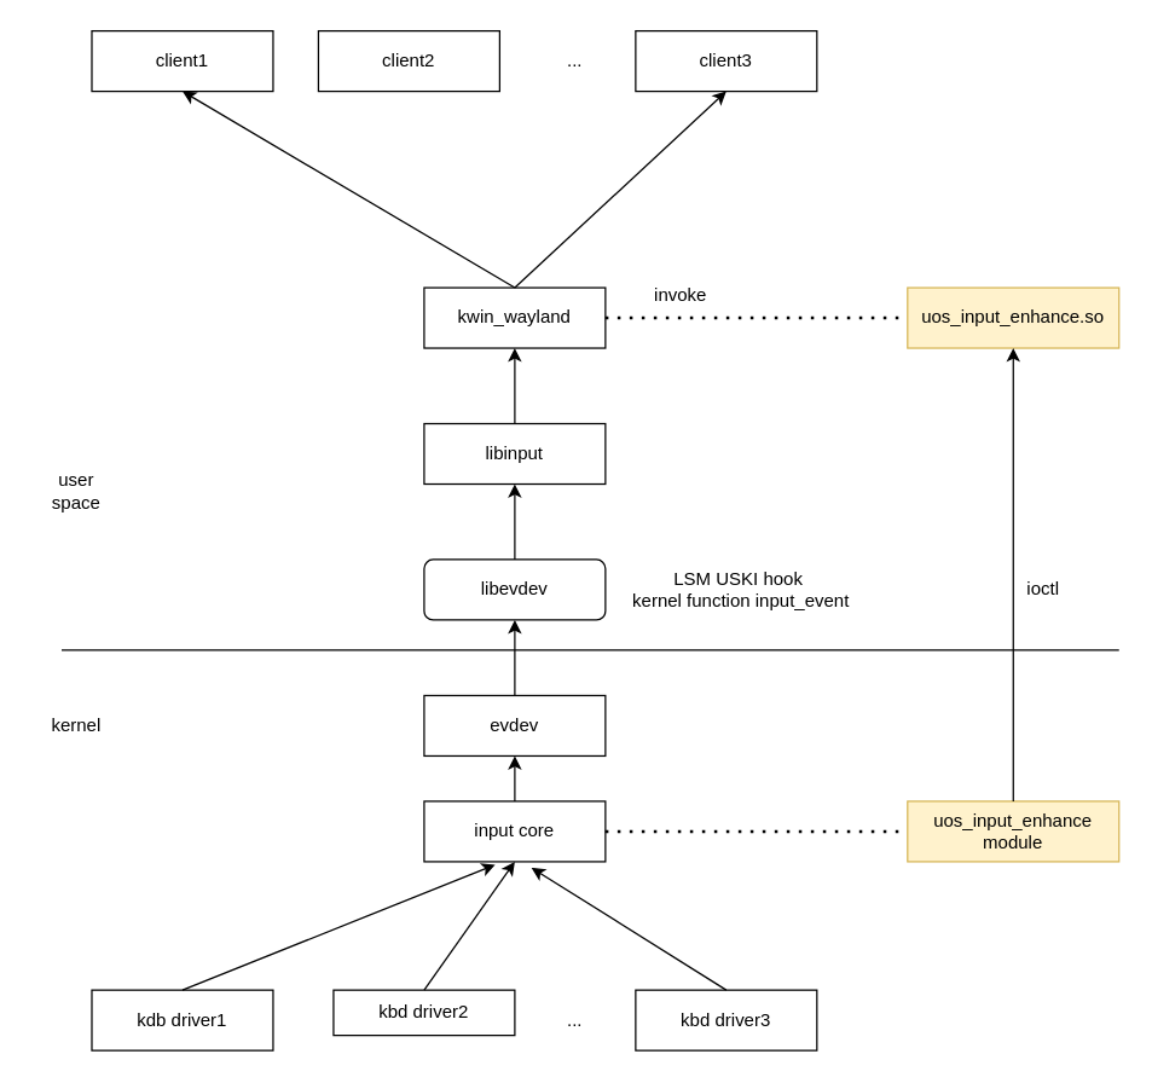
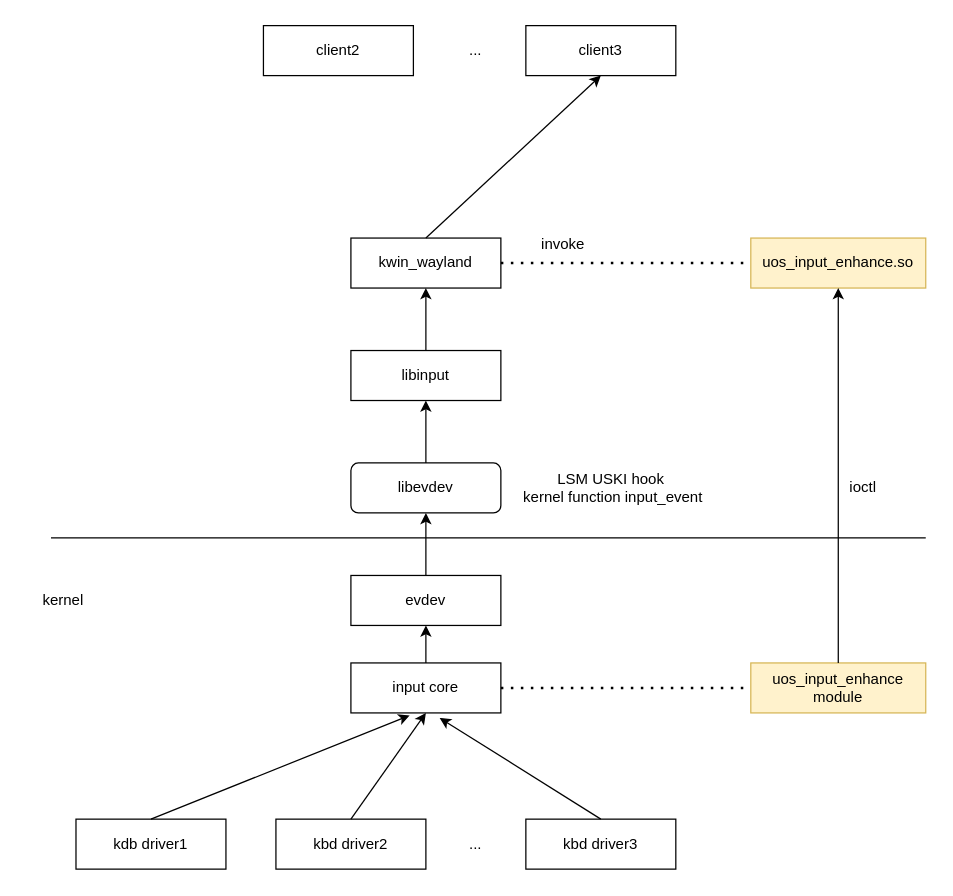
- <mxCell id="13" value="client1" style="rounded=0;whiteSpace=wrap;html=1;" parent="1" vertex="1"><mxGeometry x="60" y="20" width="120" height="40" as="geometry" /></mxCell>
- <mxCell id="17" value="" style="endArrow=classic;html=1;rounded=0;entryX=0.5;entryY=1;entryDx=0;entryDy=0;exitX=0.5;exitY=0;exitDx=0;exitDy=0;" parent="1" source="8" target="13" edge="1"><mxGeometry width="50" height="50" relative="1" as="geometry"><mxPoint x="110" as="sourcePoint" y="110" /><mxPoint x="160" y="60" as="targetPoint" /></mxGeometry></mxCell>
- <mxCell id="3" value="user space" style="text;html=1;strokeColor=none;fillColor=none;align=center;verticalAlign=middle;whiteSpace=wrap;rounded=0;" parent="1" vertex="1"><mxGeometry x="20" y="310" width="60" height="30" as="geometry" /></mxCell>
- <mxCell id="24" value="kbd driver2" style="rounded=0;whiteSpace=wrap;html=1;" parent="1" vertex="1"><mxGeometry x="220" y="655" width="120" height="30" as="geometry" /></mxCell>
+ <mxCell id="24" value="kbd driver2" style="rounded=0;whiteSpace=wrap;html=1;" parent="1" vertex="1"><mxGeometry x="220" y="655" width="120" height="40" as="geometry" /></mxCell>
